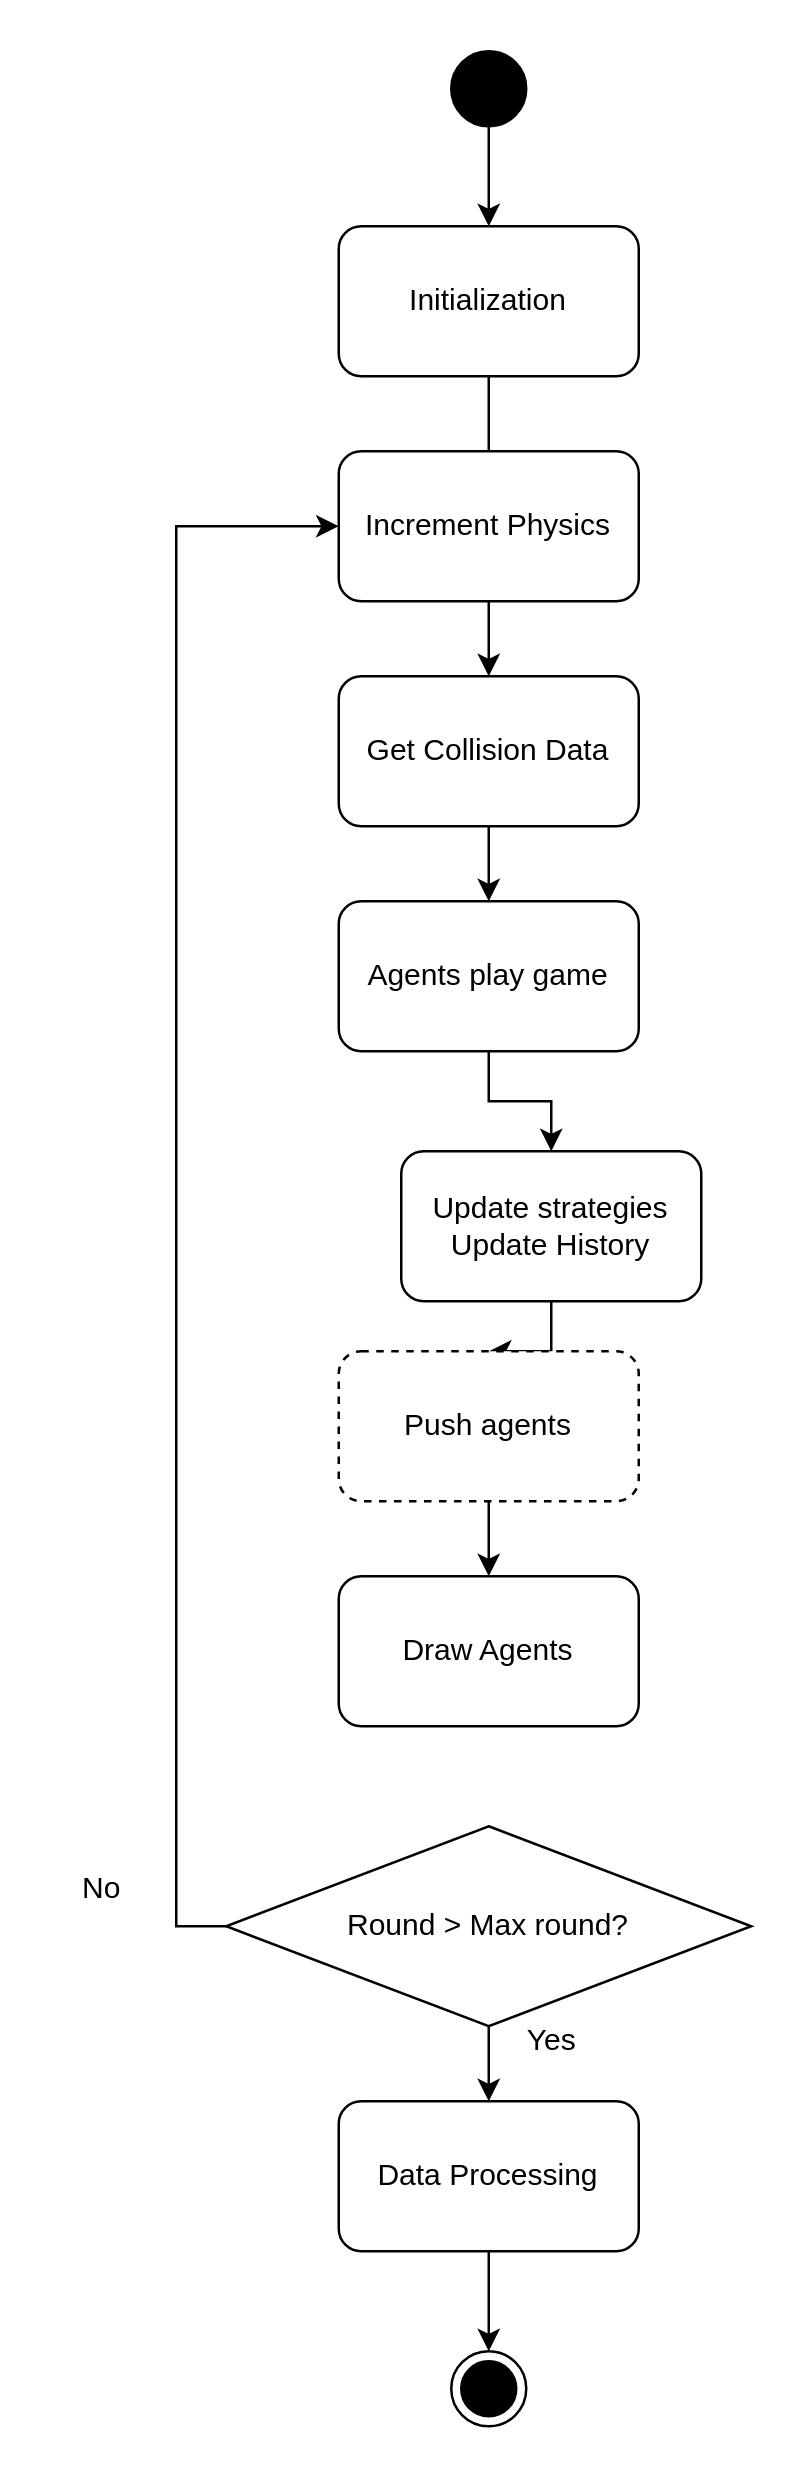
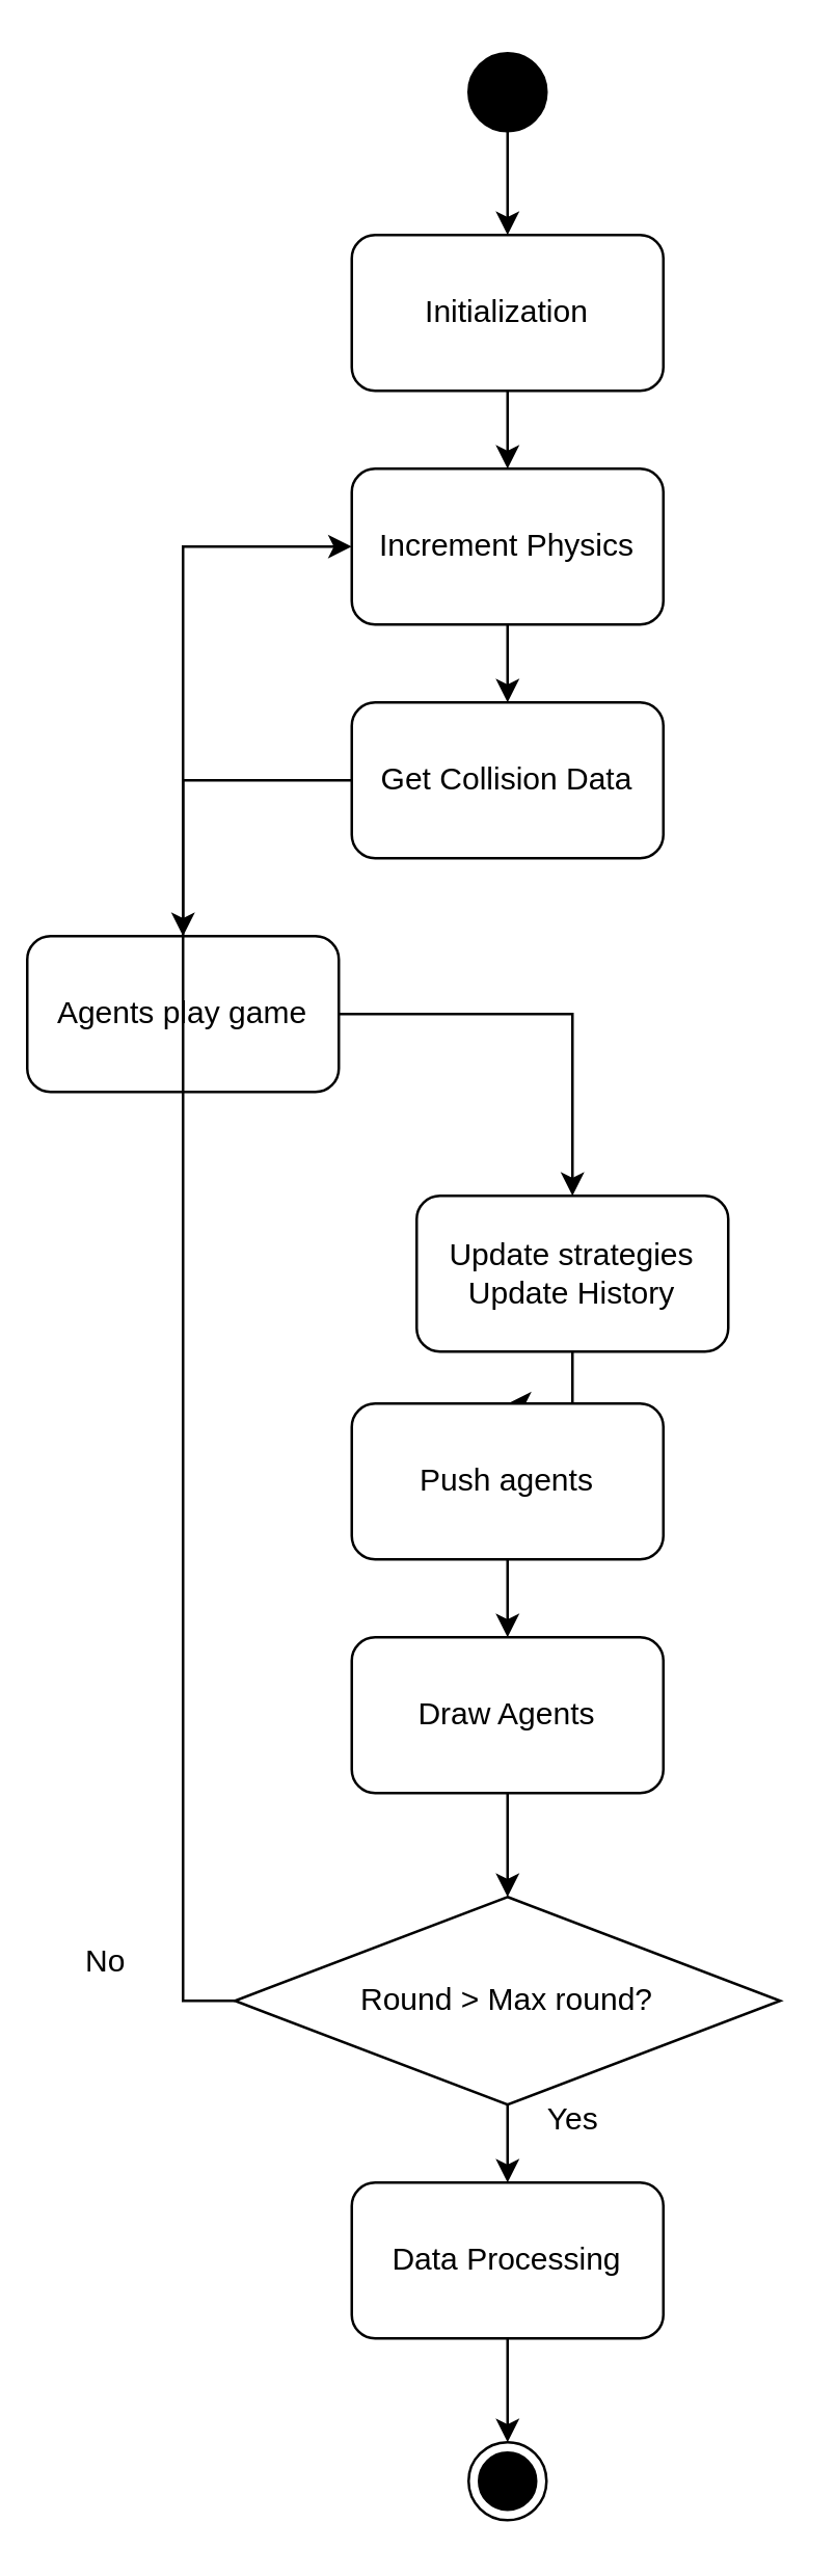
- <mxCell id="4" style="edgeStyle=orthogonalEdgeStyle;rounded=0;orthogonalLoop=1;jettySize=auto;html=1;exitX=0.5;exitY=1;exitDx=0;exitDy=0;entryX=0.5;entryY=0;entryDx=0;entryDy=0;endArrow=none;" parent="1" source="5" target="9" edge="1"><mxGeometry relative="1" as="geometry" /></mxCell>
+ <mxCell id="4" style="edgeStyle=orthogonalEdgeStyle;rounded=0;orthogonalLoop=1;jettySize=auto;html=1;exitX=0.5;exitY=1;exitDx=0;exitDy=0;entryX=0.5;entryY=0;entryDx=0;entryDy=0;" parent="1" source="5" target="9" edge="1"><mxGeometry relative="1" as="geometry" /></mxCell>
- <mxCell id="13" value="Agents play game" style="rounded=1;whiteSpace=wrap;html=1;" parent="1" vertex="1"><mxGeometry x="135" y="360" width="120" height="60" as="geometry" /></mxCell>
+ <mxCell id="13" value="Agents play game" style="rounded=1;whiteSpace=wrap;html=1;" parent="1" vertex="1"><mxGeometry x="10" y="360" width="120" height="60" as="geometry" /></mxCell>
- <mxCell id="17" value="Push agents" style="rounded=1;whiteSpace=wrap;html=1;dashed=1;" parent="1" vertex="1"><mxGeometry x="135" y="540" width="120" height="60" as="geometry" /></mxCell>
+ <mxCell id="17" value="Push agents" style="rounded=1;whiteSpace=wrap;html=1;" parent="1" vertex="1"><mxGeometry x="135" y="540" width="120" height="60" as="geometry" /></mxCell>
+ <mxCell id="18" value="" style="edgeStyle=orthogonalEdgeStyle;rounded=0;orthogonalLoop=1;jettySize=auto;html=1;" parent="1" source="19" target="22" edge="1"><mxGeometry relative="1" as="geometry" /></mxCell>
